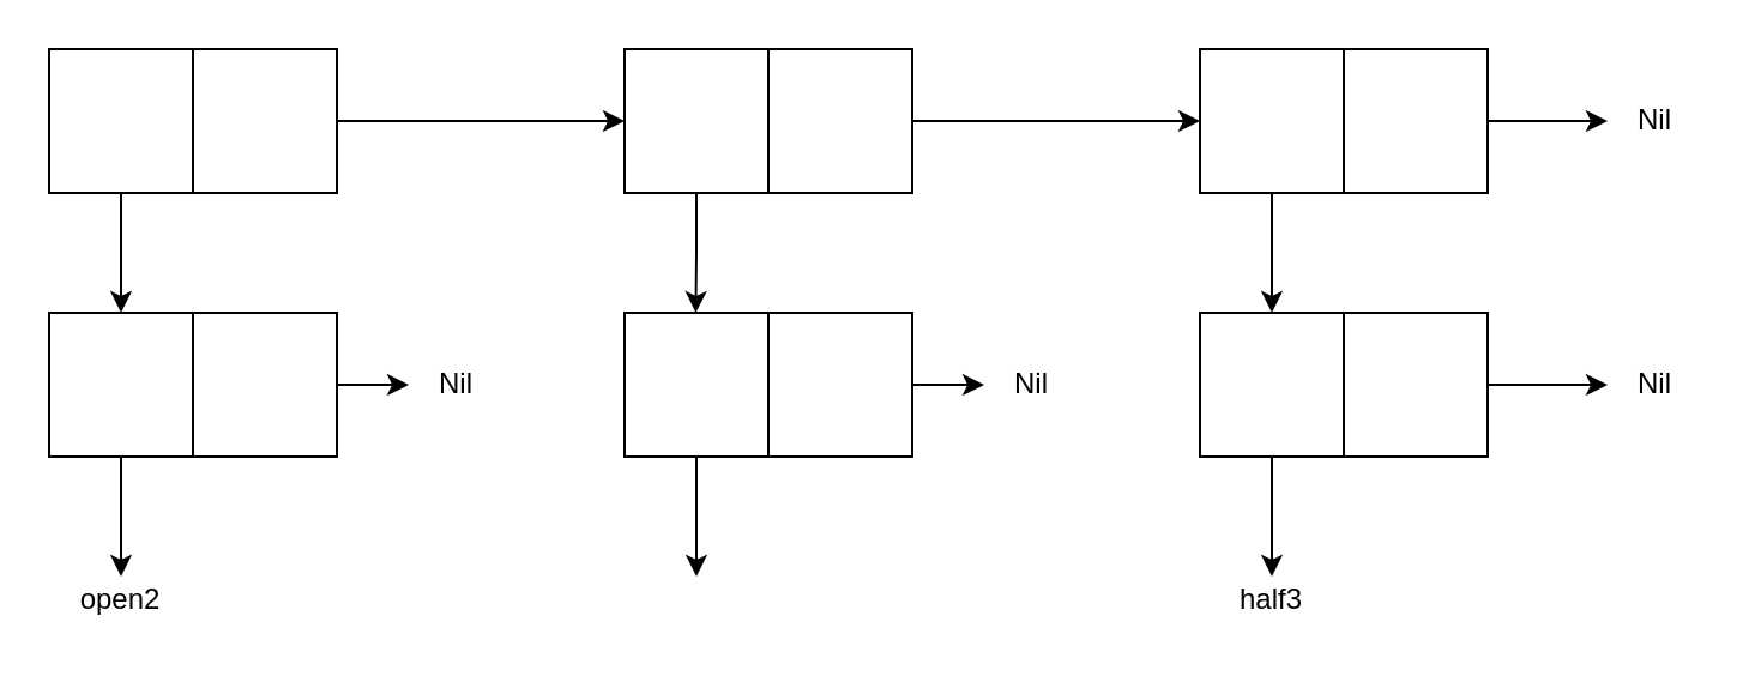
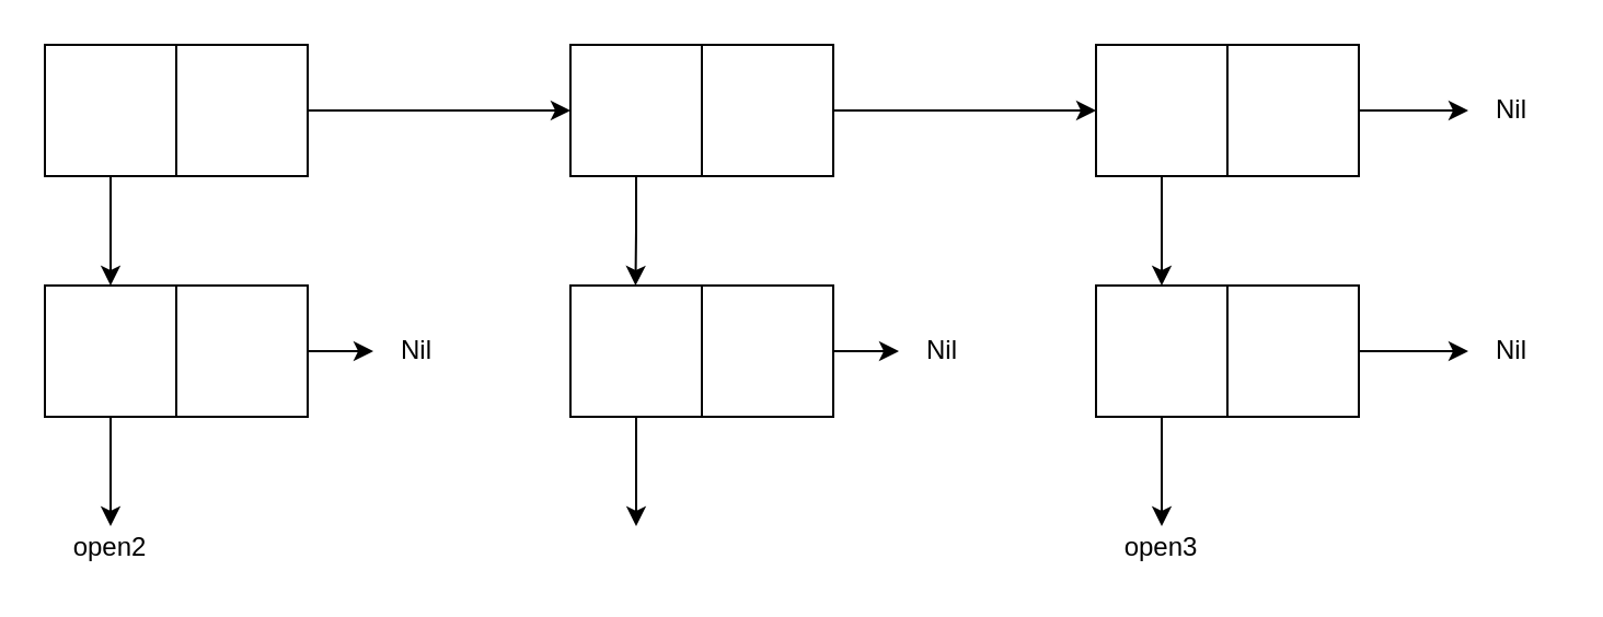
- <mxCell id="18" value="half3" style="text;html=1;strokeColor=none;fillColor=none;align=center;verticalAlign=middle;whiteSpace=wrap;rounded=0;" vertex="1" parent="1"><mxGeometry x="510" y="240" width="40" height="20" as="geometry" /></mxCell>
+ <mxCell id="18" value="open3" style="text;html=1;strokeColor=none;fillColor=none;align=center;verticalAlign=middle;whiteSpace=wrap;rounded=0;" vertex="1" parent="1"><mxGeometry x="510" y="240" width="40" height="20" as="geometry" /></mxCell>
